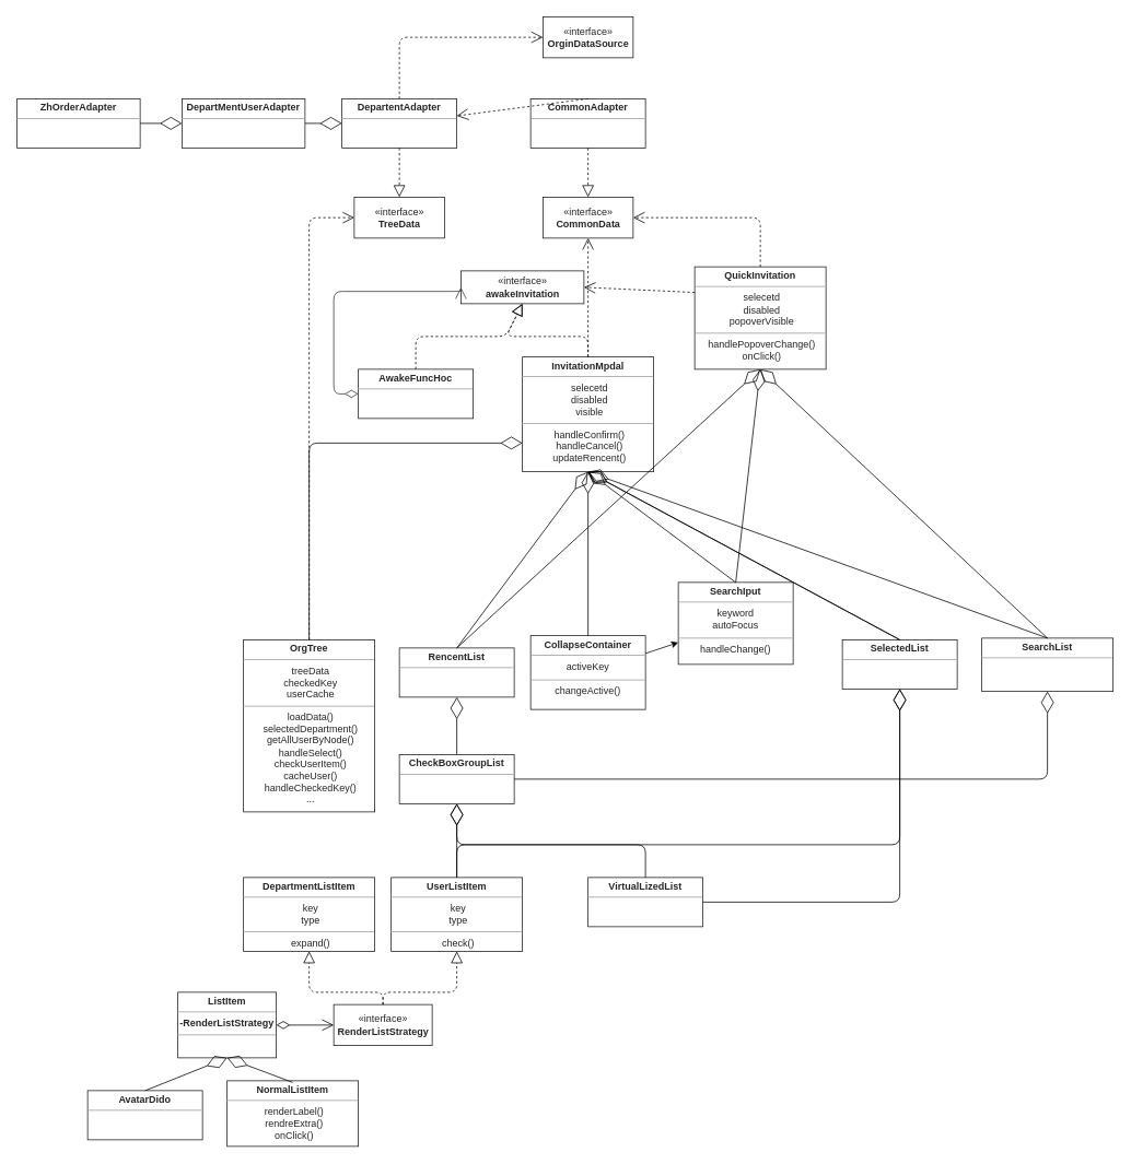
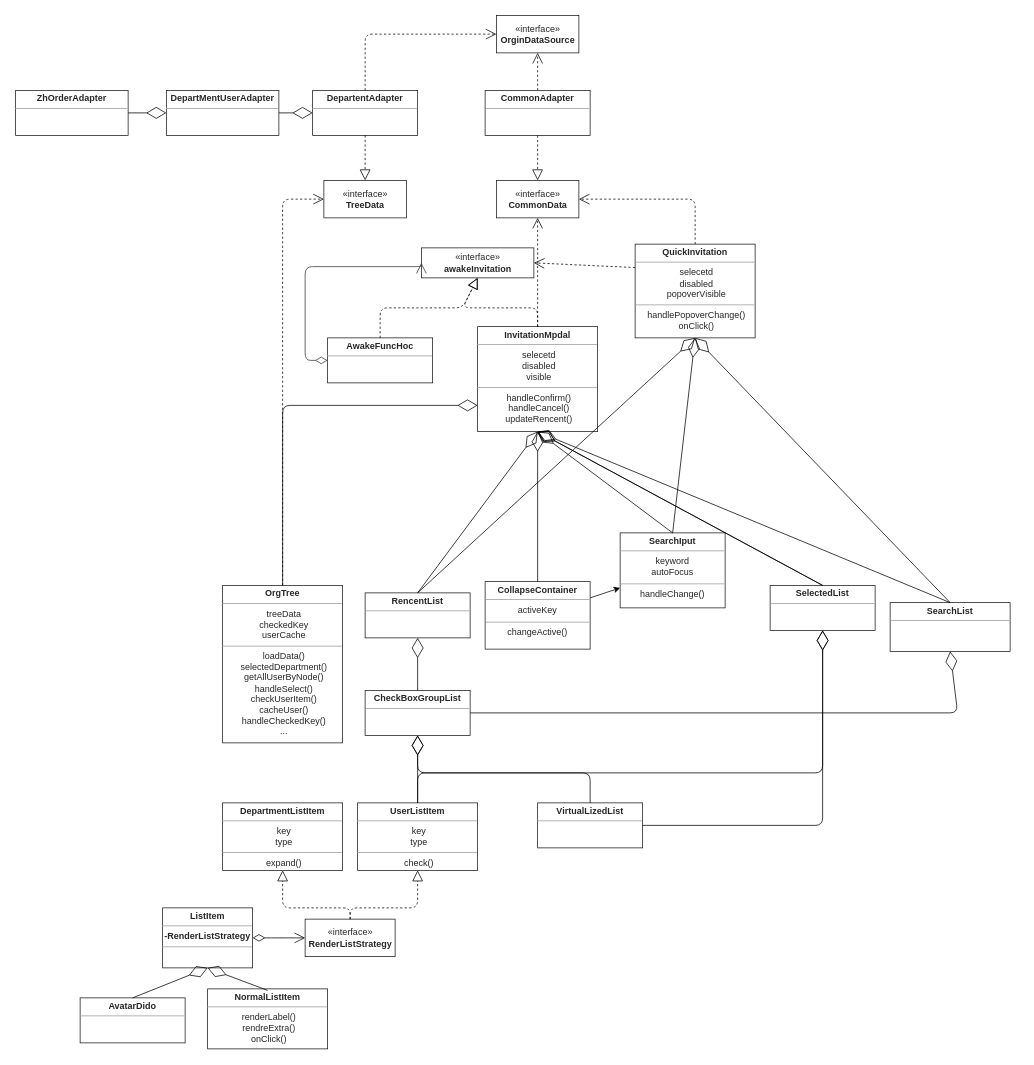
- <mxCell id="23" value="" style="endArrow=open;endSize=12;dashed=1;html=1;exitX=0.5;exitY=0;exitDx=0;exitDy=0;fontColor=#262626;labelBorderColor=none;strokeColor=#080808;" edge="1" parent="1" source="22" target="24"><mxGeometry width="160" relative="1" as="geometry"><mxPoint x="716" y="100" as="sourcePoint" /><mxPoint x="876" y="100" as="targetPoint" /></mxGeometry></mxCell>
+ <mxCell id="23" value="" style="endArrow=open;endSize=12;dashed=1;html=1;exitX=0.5;exitY=0;exitDx=0;exitDy=0;entryX=0.5;entryY=1;entryDx=0;entryDy=0;fontColor=#262626;labelBorderColor=none;strokeColor=#080808;" edge="1" parent="1" source="22" target="2"><mxGeometry width="160" relative="1" as="geometry"><mxPoint x="716" y="100" as="sourcePoint" /><mxPoint x="876" y="100" as="targetPoint" /></mxGeometry></mxCell>
- <mxCell id="21" value="&lt;p style=&quot;margin: 0px ; margin-top: 4px ; text-align: center&quot;&gt;&lt;b&gt;SearchList&lt;/b&gt;&lt;/p&gt;&lt;hr size=&quot;1&quot;&gt;&lt;p style=&quot;margin: 0px ; margin-left: 4px&quot;&gt;&lt;/p&gt;&lt;p style=&quot;margin: 0px ; margin-left: 4px&quot;&gt;&lt;br&gt;&lt;/p&gt;" style="verticalAlign=middle;align=center;overflow=fill;fontSize=12;fontFamily=Helvetica;html=1;fontColor=#262626;labelBorderColor=none;strokeColor=#191919;fillColor=none;" vertex="1" parent="1"><mxGeometry x="1196" y="778" width="160" height="65" as="geometry" /></mxCell>
+ <mxCell id="21" value="&lt;p style=&quot;margin: 0px ; margin-top: 4px ; text-align: center&quot;&gt;&lt;b&gt;SearchList&lt;/b&gt;&lt;/p&gt;&lt;hr size=&quot;1&quot;&gt;&lt;p style=&quot;margin: 0px ; margin-left: 4px&quot;&gt;&lt;/p&gt;&lt;p style=&quot;margin: 0px ; margin-left: 4px&quot;&gt;&lt;br&gt;&lt;/p&gt;" style="verticalAlign=middle;align=center;overflow=fill;fontSize=12;fontFamily=Helvetica;html=1;fontColor=#262626;labelBorderColor=none;strokeColor=#191919;fillColor=none;" vertex="1" parent="1"><mxGeometry x="1186" y="803" width="160" height="65" as="geometry" /></mxCell>
